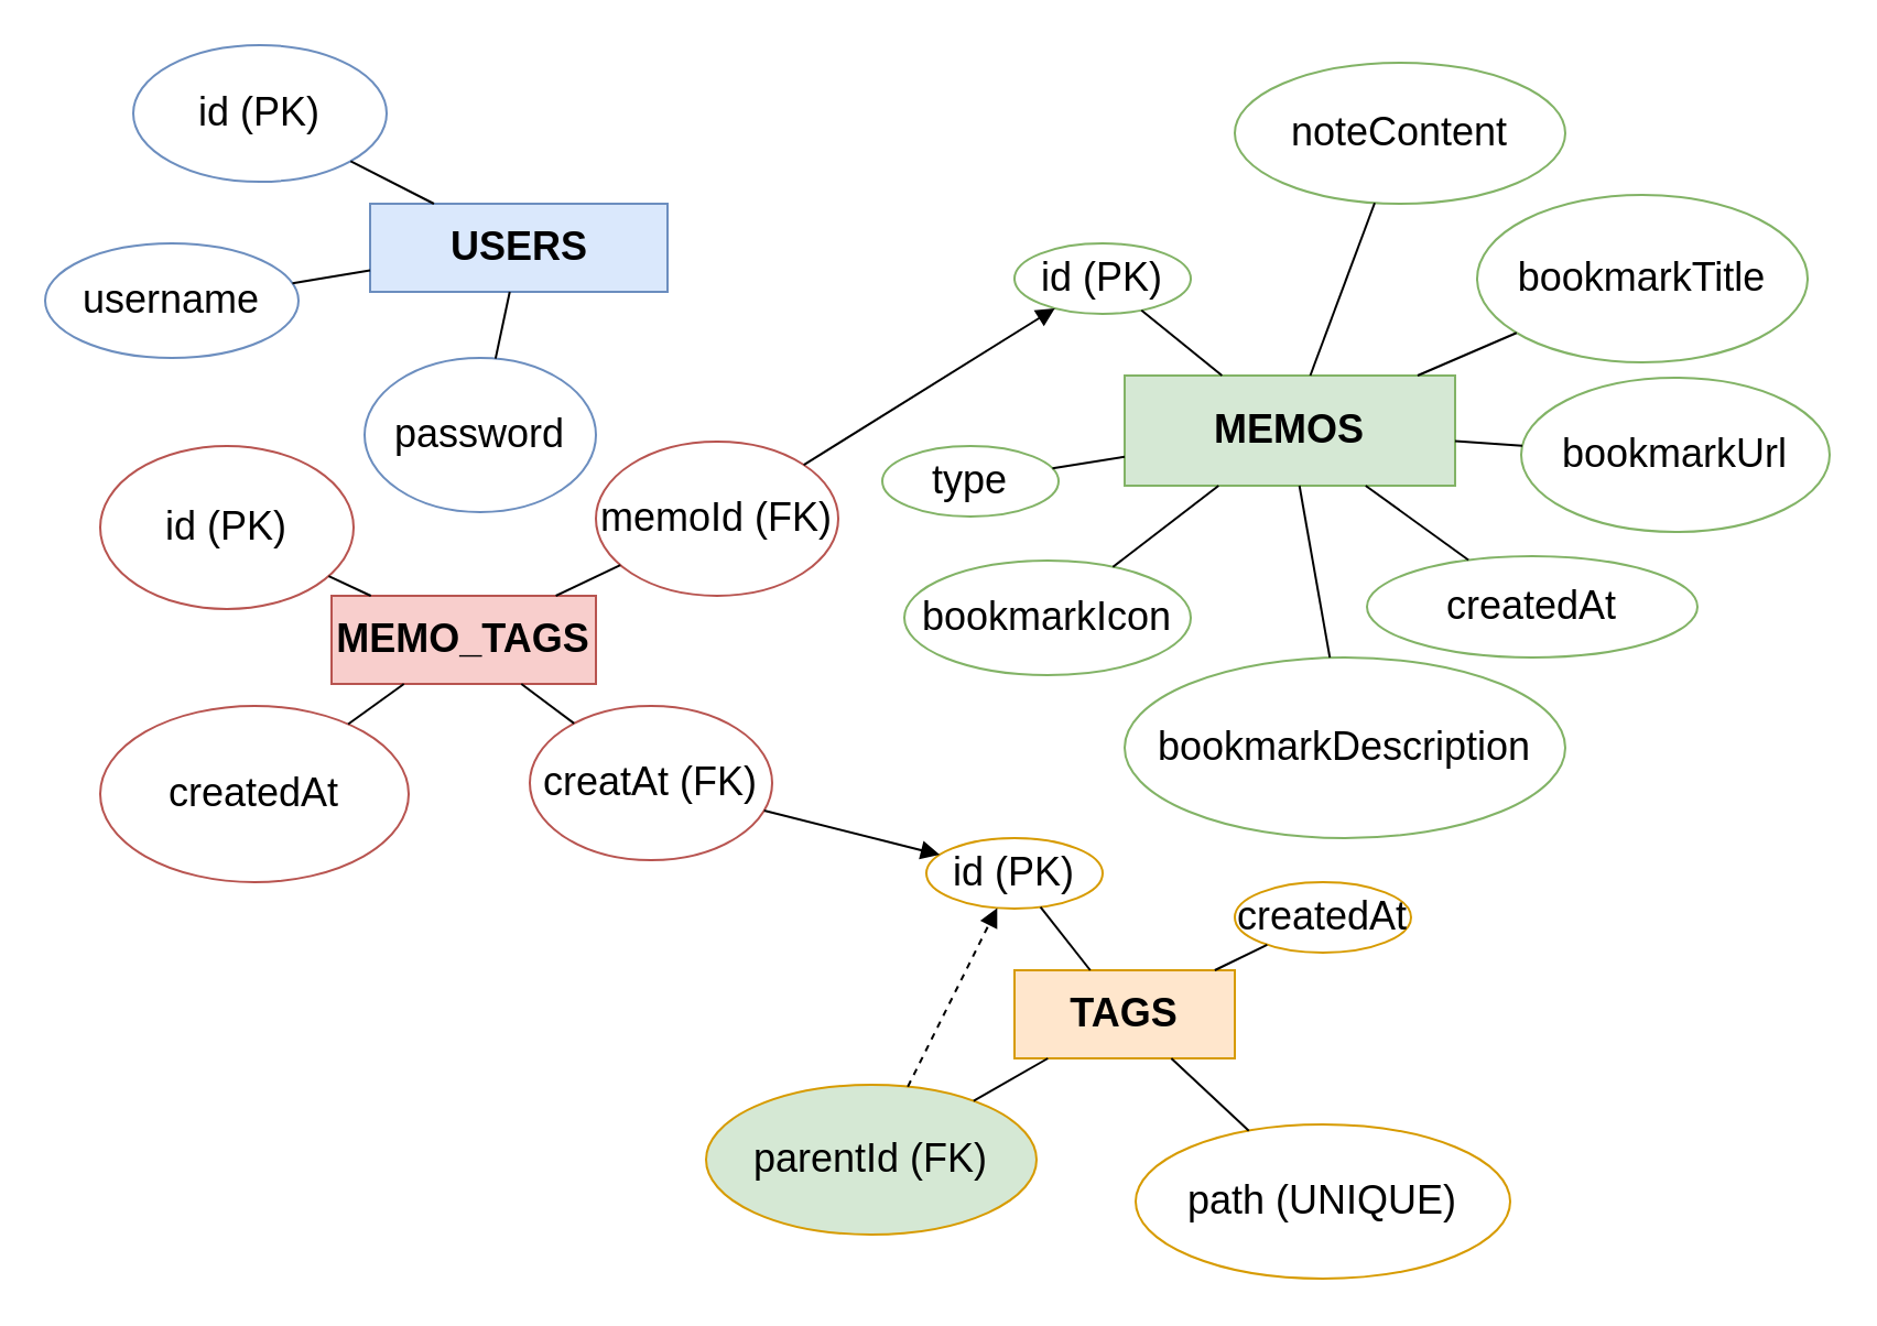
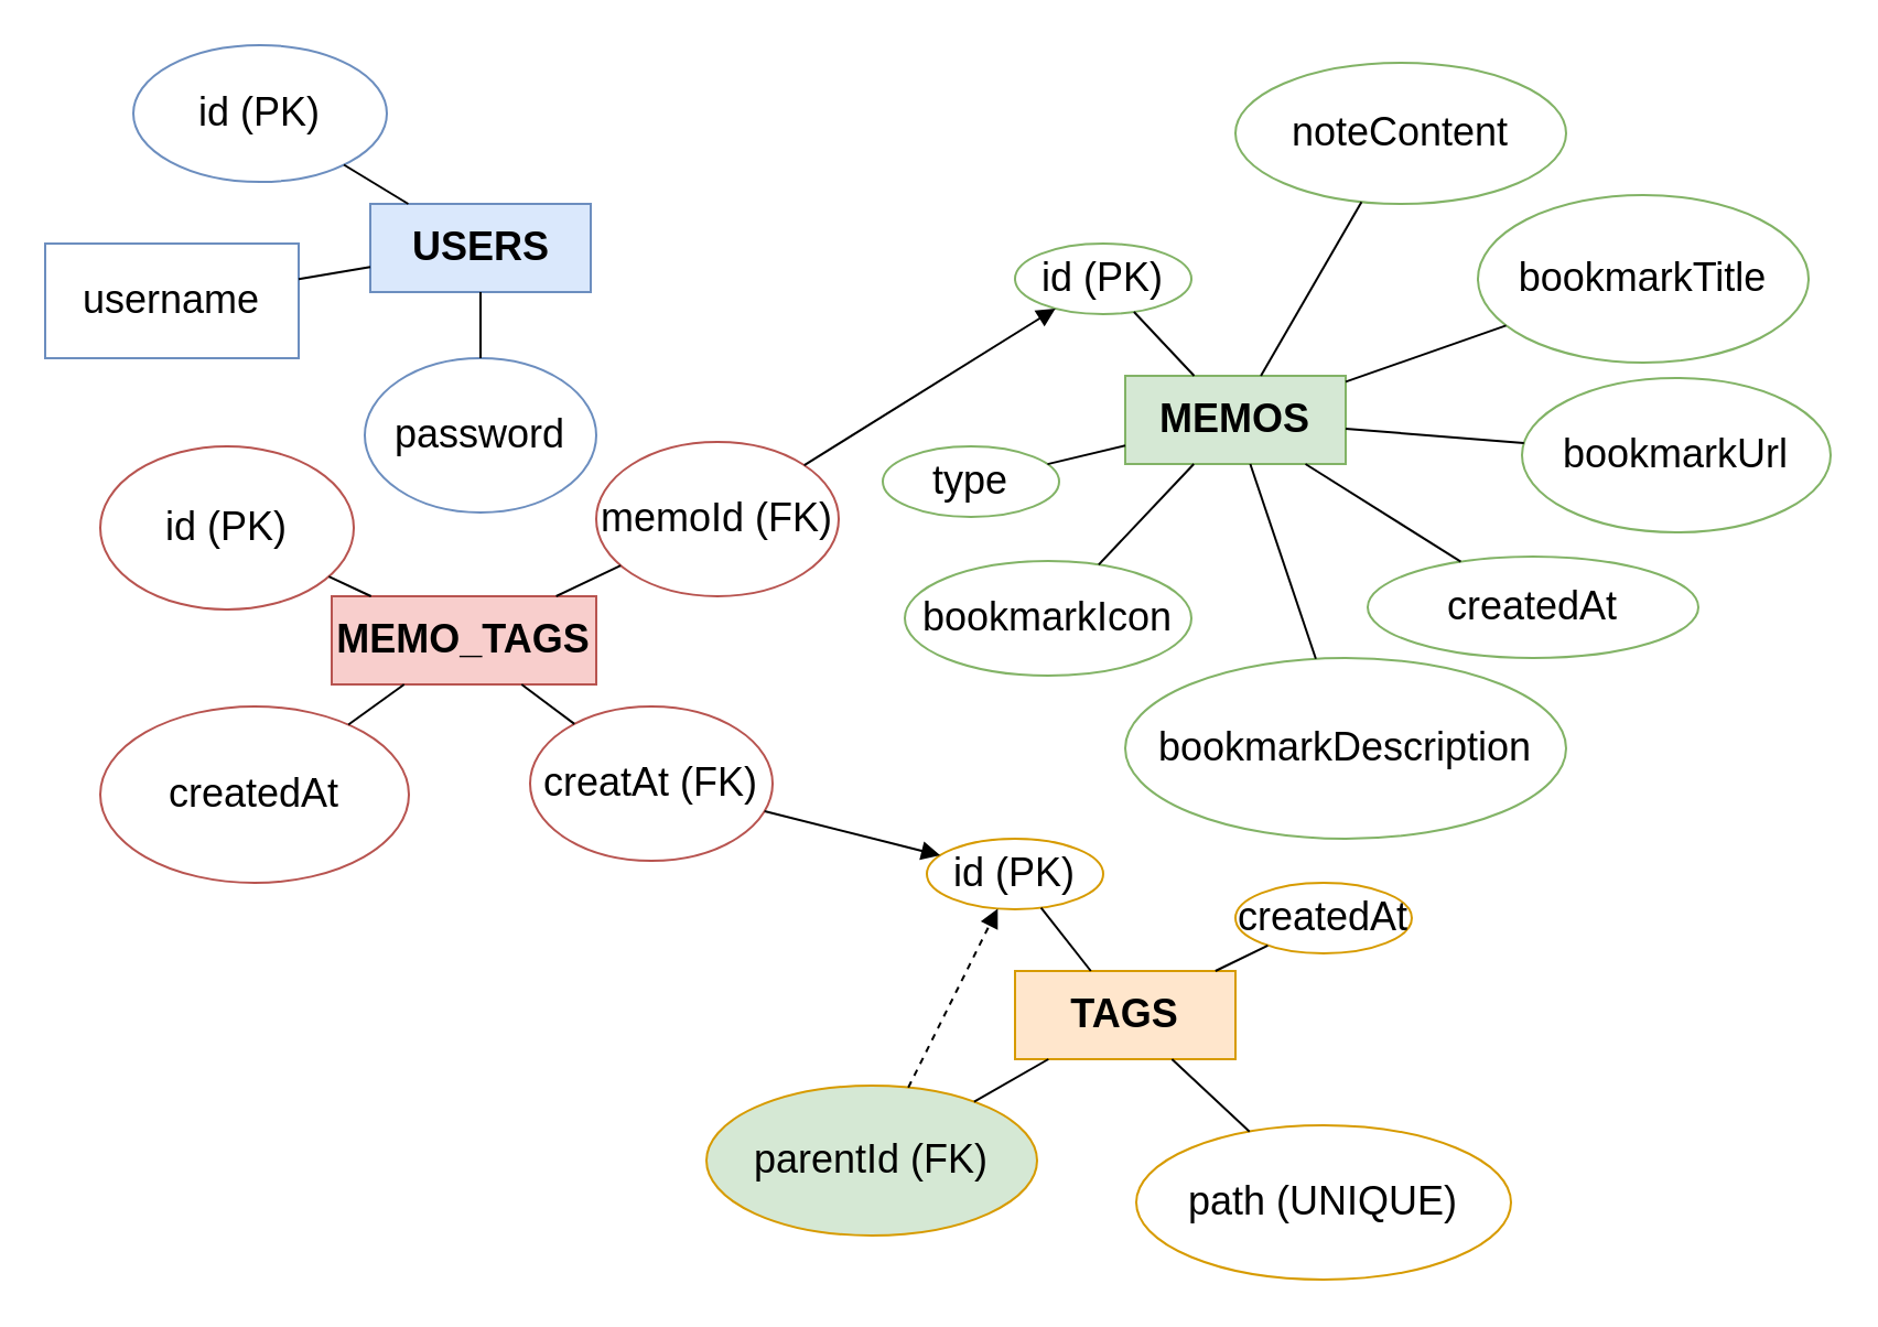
- <mxCell id="2" value="USERS" style="rounded=0;whiteSpace=wrap;html=1;fillColor=#dae8fc;strokeColor=#6c8ebf;fontSize=18;fontStyle=1;" parent="1" vertex="1"><mxGeometry x="167.5" y="92" width="135" height="40" as="geometry" /></mxCell>
+ <mxCell id="2" value="USERS" style="rounded=0;whiteSpace=wrap;html=1;fillColor=#dae8fc;strokeColor=#6c8ebf;fontSize=18;fontStyle=1;" parent="1" vertex="1"><mxGeometry x="167.5" y="92" width="100" height="40" as="geometry" /></mxCell>
- <mxCell id="4" value="username" style="ellipse;whiteSpace=wrap;html=1;fillColor=#ffffff;strokeColor=#6c8ebf;fontSize=18;" parent="1" vertex="1"><mxGeometry x="20" y="110" width="115" height="52" as="geometry" /></mxCell>
+ <mxCell id="4" value="username" style="whiteSpace=wrap;html=1;fillColor=#ffffff;strokeColor=#6c8ebf;fontSize=18;rounded=0;" parent="1" vertex="1"><mxGeometry x="20" y="110" width="115" height="52" as="geometry" /></mxCell>
- <mxCell id="9" value="MEMOS" style="rounded=0;whiteSpace=wrap;html=1;fillColor=#d5e8d4;strokeColor=#82b366;fontSize=18;fontStyle=1;" parent="1" vertex="1"><mxGeometry x="510" y="170" width="150" height="50" as="geometry" /></mxCell>
+ <mxCell id="9" value="MEMOS" style="rounded=0;whiteSpace=wrap;html=1;fillColor=#d5e8d4;strokeColor=#82b366;fontSize=18;fontStyle=1;" parent="1" vertex="1"><mxGeometry x="510" y="170" width="100" height="40" as="geometry" /></mxCell>
